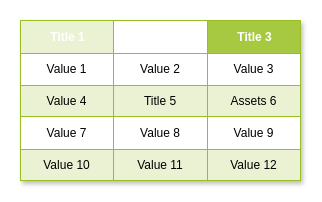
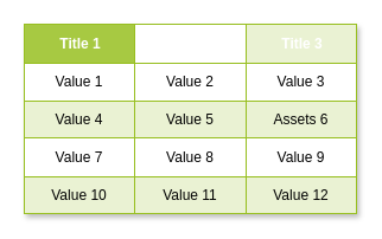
- <mxCell id="4" value="Title 1" style="connectable=0;recursiveResize=0;strokeColor=inherit;fillColor=#eaf2d3;align=center;fontStyle=1;fontColor=#FFFFFF;html=1;" vertex="1" parent="3"><mxGeometry width="93" height="33" as="geometry"><mxRectangle width="93" height="33" as="alternateBounds" /></mxGeometry></mxCell>
+ <mxCell id="4" value="Title 1" style="connectable=0;recursiveResize=0;strokeColor=inherit;fillColor=#A7C942;align=center;fontStyle=1;fontColor=#FFFFFF;html=1;" vertex="1" parent="3"><mxGeometry width="93" height="33" as="geometry"><mxRectangle width="93" height="33" as="alternateBounds" /></mxGeometry></mxCell>
- <mxCell id="6" value="Title 3" style="connectable=0;recursiveResize=0;strokeColor=inherit;fillColor=#A7C942;align=center;fontStyle=1;fontColor=#FFFFFF;html=1;" vertex="1" parent="3"><mxGeometry x="187" width="93" height="33" as="geometry"><mxRectangle width="93" height="33" as="alternateBounds" /></mxGeometry></mxCell>
+ <mxCell id="6" value="Title 3" style="connectable=0;recursiveResize=0;strokeColor=inherit;fillColor=#eaf2d3;align=center;fontStyle=1;fontColor=#FFFFFF;html=1;" vertex="1" parent="3"><mxGeometry x="187" width="93" height="33" as="geometry"><mxRectangle width="93" height="33" as="alternateBounds" /></mxGeometry></mxCell>
- <mxCell id="13" value="Title 5" style="connectable=0;recursiveResize=0;strokeColor=inherit;fillColor=inherit;whiteSpace=wrap;html=1;" vertex="1" parent="11"><mxGeometry x="93" width="94" height="31" as="geometry"><mxRectangle width="94" height="31" as="alternateBounds" /></mxGeometry></mxCell>
+ <mxCell id="13" value="Value 5" style="connectable=0;recursiveResize=0;strokeColor=inherit;fillColor=inherit;whiteSpace=wrap;html=1;" vertex="1" parent="11"><mxGeometry x="93" width="94" height="31" as="geometry"><mxRectangle width="94" height="31" as="alternateBounds" /></mxGeometry></mxCell>
